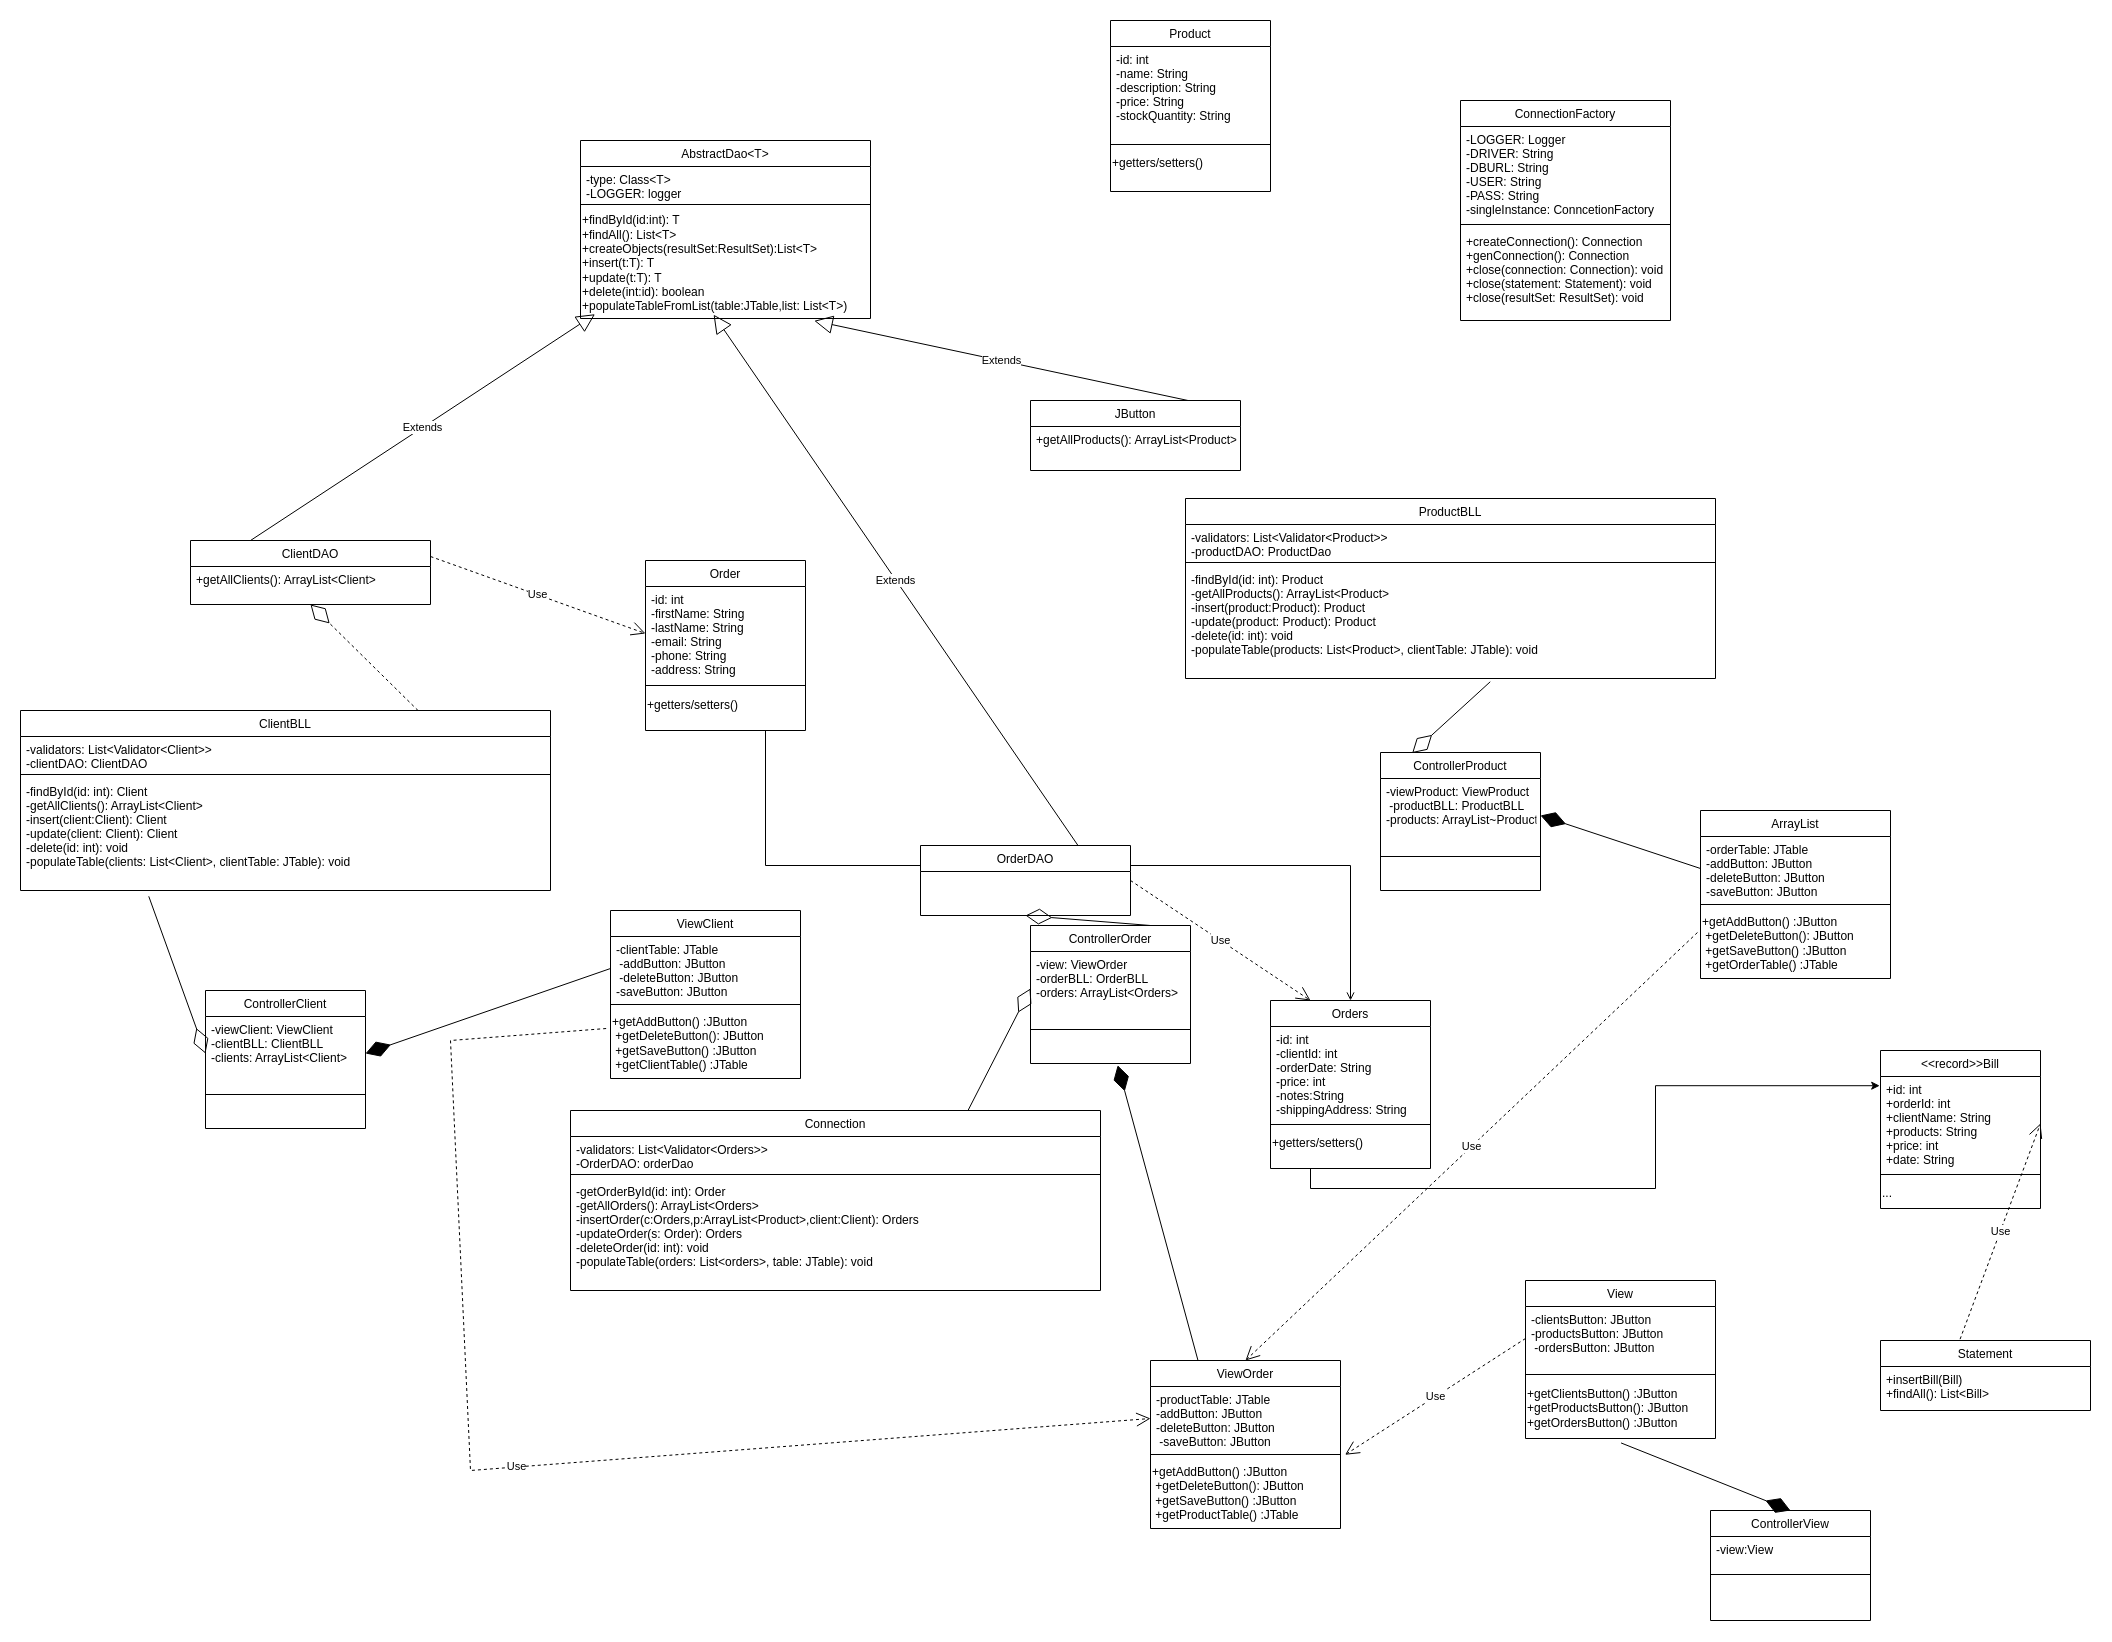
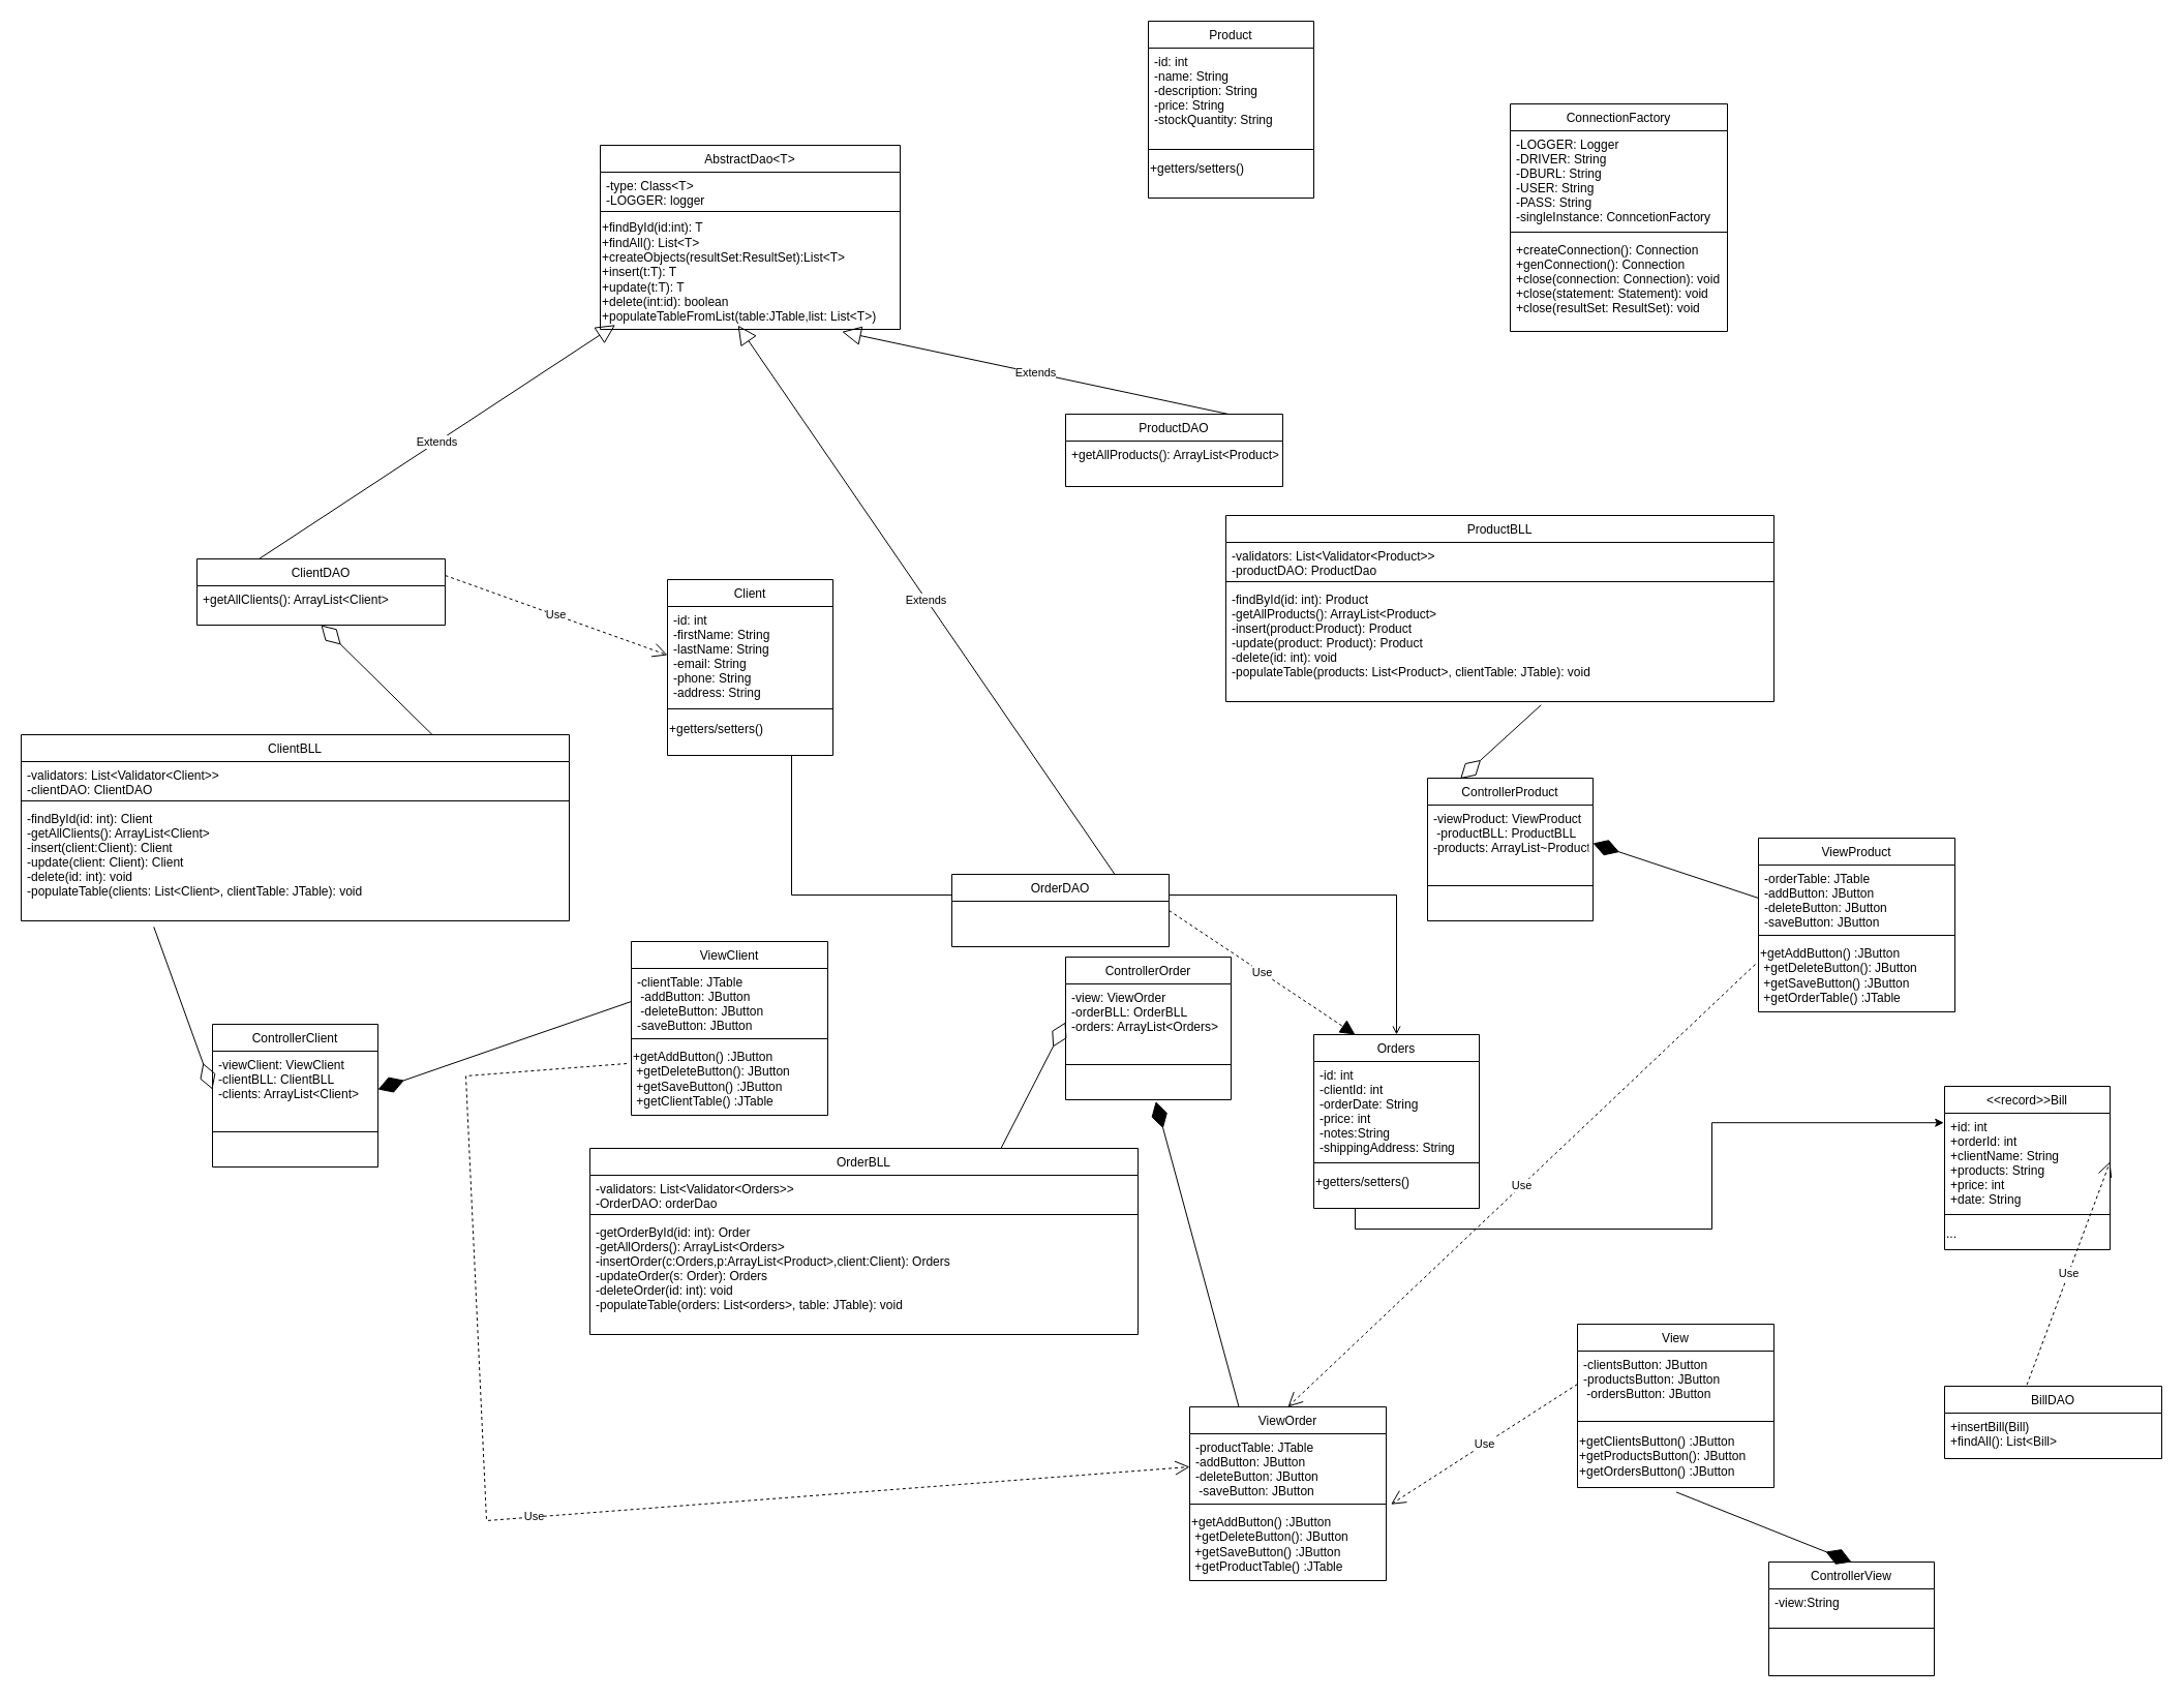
- <mxCell id="19" value="JButton" style="swimlane;fontStyle=0;align=center;verticalAlign=top;childLayout=stackLayout;horizontal=1;startSize=26;horizontalStack=0;resizeParent=1;resizeLast=0;collapsible=1;marginBottom=0;rounded=0;shadow=0;strokeWidth=1;" vertex="1" parent="1"><mxGeometry x="1030" y="400" width="210" height="70" as="geometry"><mxRectangle x="230" y="140" width="160" height="26" as="alternateBounds" /></mxGeometry></mxCell>
+ <mxCell id="19" value="ProductDAO" style="swimlane;fontStyle=0;align=center;verticalAlign=top;childLayout=stackLayout;horizontal=1;startSize=26;horizontalStack=0;resizeParent=1;resizeLast=0;collapsible=1;marginBottom=0;rounded=0;shadow=0;strokeWidth=1;" vertex="1" parent="1"><mxGeometry x="1030" y="400" width="210" height="70" as="geometry"><mxRectangle x="230" y="140" width="160" height="26" as="alternateBounds" /></mxGeometry></mxCell>
- <mxCell id="3" value="Order" style="swimlane;fontStyle=0;align=center;verticalAlign=top;childLayout=stackLayout;horizontal=1;startSize=26;horizontalStack=0;resizeParent=1;resizeLast=0;collapsible=1;marginBottom=0;rounded=0;shadow=0;strokeWidth=1;" vertex="1" parent="1"><mxGeometry x="645" y="560" width="160" height="170" as="geometry"><mxRectangle x="230" y="140" width="160" height="26" as="alternateBounds" /></mxGeometry></mxCell>
+ <mxCell id="3" value="Client" style="swimlane;fontStyle=0;align=center;verticalAlign=top;childLayout=stackLayout;horizontal=1;startSize=26;horizontalStack=0;resizeParent=1;resizeLast=0;collapsible=1;marginBottom=0;rounded=0;shadow=0;strokeWidth=1;" vertex="1" parent="1"><mxGeometry x="645" y="560" width="160" height="170" as="geometry"><mxRectangle x="230" y="140" width="160" height="26" as="alternateBounds" /></mxGeometry></mxCell>
- <mxCell id="79" value="" style="endArrow=diamondThin;endFill=0;endSize=24;html=1;rounded=0;entryX=0.5;entryY=1;entryDx=0;entryDy=0;exitX=0.75;exitY=0;exitDx=0;exitDy=0;dashed=1;" edge="1" parent="1" source="26" target="21"><mxGeometry width="160" relative="1" as="geometry"><mxPoint x="1420" y="1095.95" as="sourcePoint" /><mxPoint x="1444.66" y="989.996" as="targetPoint" /></mxGeometry></mxCell>
+ <mxCell id="79" value="" style="endArrow=diamondThin;endFill=0;endSize=24;html=1;rounded=0;entryX=0.5;entryY=1;entryDx=0;entryDy=0;exitX=0.75;exitY=0;exitDx=0;exitDy=0;" edge="1" parent="1" source="26" target="21"><mxGeometry width="160" relative="1" as="geometry"><mxPoint x="1420" y="1095.95" as="sourcePoint" /><mxPoint x="1444.66" y="989.996" as="targetPoint" /></mxGeometry></mxCell>
- <mxCell id="66" value="ArrayList" style="swimlane;fontStyle=0;align=center;verticalAlign=top;childLayout=stackLayout;horizontal=1;startSize=26;horizontalStack=0;resizeParent=1;resizeLast=0;collapsible=1;marginBottom=0;rounded=0;shadow=0;strokeWidth=1;" vertex="1" parent="1"><mxGeometry x="1700" y="810" width="190" height="168" as="geometry"><mxRectangle x="230" y="140" width="160" height="26" as="alternateBounds" /></mxGeometry></mxCell>
+ <mxCell id="66" value="ViewProduct" style="swimlane;fontStyle=0;align=center;verticalAlign=top;childLayout=stackLayout;horizontal=1;startSize=26;horizontalStack=0;resizeParent=1;resizeLast=0;collapsible=1;marginBottom=0;rounded=0;shadow=0;strokeWidth=1;" vertex="1" parent="1"><mxGeometry x="1700" y="810" width="190" height="168" as="geometry"><mxRectangle x="230" y="140" width="160" height="26" as="alternateBounds" /></mxGeometry></mxCell>
- <mxCell id="81" value="" style="endArrow=diamondThin;endFill=0;endSize=24;html=1;rounded=0;entryX=0.5;entryY=1;entryDx=0;entryDy=0;exitX=0.75;exitY=0;exitDx=0;exitDy=0;" edge="1" parent="1" source="62" target="23"><mxGeometry width="160" relative="1" as="geometry"><mxPoint x="1740" y="1890" as="sourcePoint" /><mxPoint x="1630" y="2076" as="targetPoint" /></mxGeometry></mxCell>
- <mxCell id="91" value="Use" style="endArrow=open;endSize=12;dashed=1;html=1;rounded=0;exitX=1;exitY=0.5;exitDx=0;exitDy=0;entryX=0.25;entryY=0;entryDx=0;entryDy=0;" edge="1" parent="1" source="23" target="11"><mxGeometry width="160" relative="1" as="geometry"><mxPoint x="1330" y="1319" as="sourcePoint" /><mxPoint x="1301.412" y="820" as="targetPoint" /></mxGeometry></mxCell>
+ <mxCell id="91" value="Use" style="endArrow=block;endSize=12;dashed=1;html=1;rounded=0;exitX=1;exitY=0.5;exitDx=0;exitDy=0;entryX=0.25;entryY=0;entryDx=0;entryDy=0;" edge="1" parent="1" source="23" target="11"><mxGeometry width="160" relative="1" as="geometry"><mxPoint x="1330" y="1319" as="sourcePoint" /><mxPoint x="1301.412" y="820" as="targetPoint" /></mxGeometry></mxCell>
- <mxCell id="42" value="Connection" style="swimlane;fontStyle=0;align=center;verticalAlign=top;childLayout=stackLayout;horizontal=1;startSize=26;horizontalStack=0;resizeParent=1;resizeLast=0;collapsible=1;marginBottom=0;rounded=0;shadow=0;strokeWidth=1;" vertex="1" parent="1"><mxGeometry x="570" y="1110" width="530" height="180" as="geometry"><mxRectangle x="550" y="140" width="160" height="26" as="alternateBounds" /></mxGeometry></mxCell>
+ <mxCell id="42" value="OrderBLL" style="swimlane;fontStyle=0;align=center;verticalAlign=top;childLayout=stackLayout;horizontal=1;startSize=26;horizontalStack=0;resizeParent=1;resizeLast=0;collapsible=1;marginBottom=0;rounded=0;shadow=0;strokeWidth=1;" vertex="1" parent="1"><mxGeometry x="570" y="1110" width="530" height="180" as="geometry"><mxRectangle x="550" y="140" width="160" height="26" as="alternateBounds" /></mxGeometry></mxCell>
- <mxCell id="24" value="Statement" style="swimlane;fontStyle=0;align=center;verticalAlign=top;childLayout=stackLayout;horizontal=1;startSize=26;horizontalStack=0;resizeParent=1;resizeLast=0;collapsible=1;marginBottom=0;rounded=0;shadow=0;strokeWidth=1;" vertex="1" parent="1"><mxGeometry x="1880" y="1340" width="210" height="70" as="geometry"><mxRectangle x="230" y="140" width="160" height="26" as="alternateBounds" /></mxGeometry></mxCell>
+ <mxCell id="24" value="BillDAO" style="swimlane;fontStyle=0;align=center;verticalAlign=top;childLayout=stackLayout;horizontal=1;startSize=26;horizontalStack=0;resizeParent=1;resizeLast=0;collapsible=1;marginBottom=0;rounded=0;shadow=0;strokeWidth=1;" vertex="1" parent="1"><mxGeometry x="1880" y="1340" width="210" height="70" as="geometry"><mxRectangle x="230" y="140" width="160" height="26" as="alternateBounds" /></mxGeometry></mxCell>
- <mxCell id="47" value="-view:View" style="text;align=left;verticalAlign=top;spacingLeft=4;spacingRight=4;overflow=hidden;rotatable=0;points=[[0,0.5],[1,0.5]];portConstraint=eastwest;" vertex="1" parent="46"><mxGeometry y="26" width="160" height="34" as="geometry" /></mxCell>
+ <mxCell id="47" value="-view:String" style="text;align=left;verticalAlign=top;spacingLeft=4;spacingRight=4;overflow=hidden;rotatable=0;points=[[0,0.5],[1,0.5]];portConstraint=eastwest;" vertex="1" parent="46"><mxGeometry y="26" width="160" height="34" as="geometry" /></mxCell>
